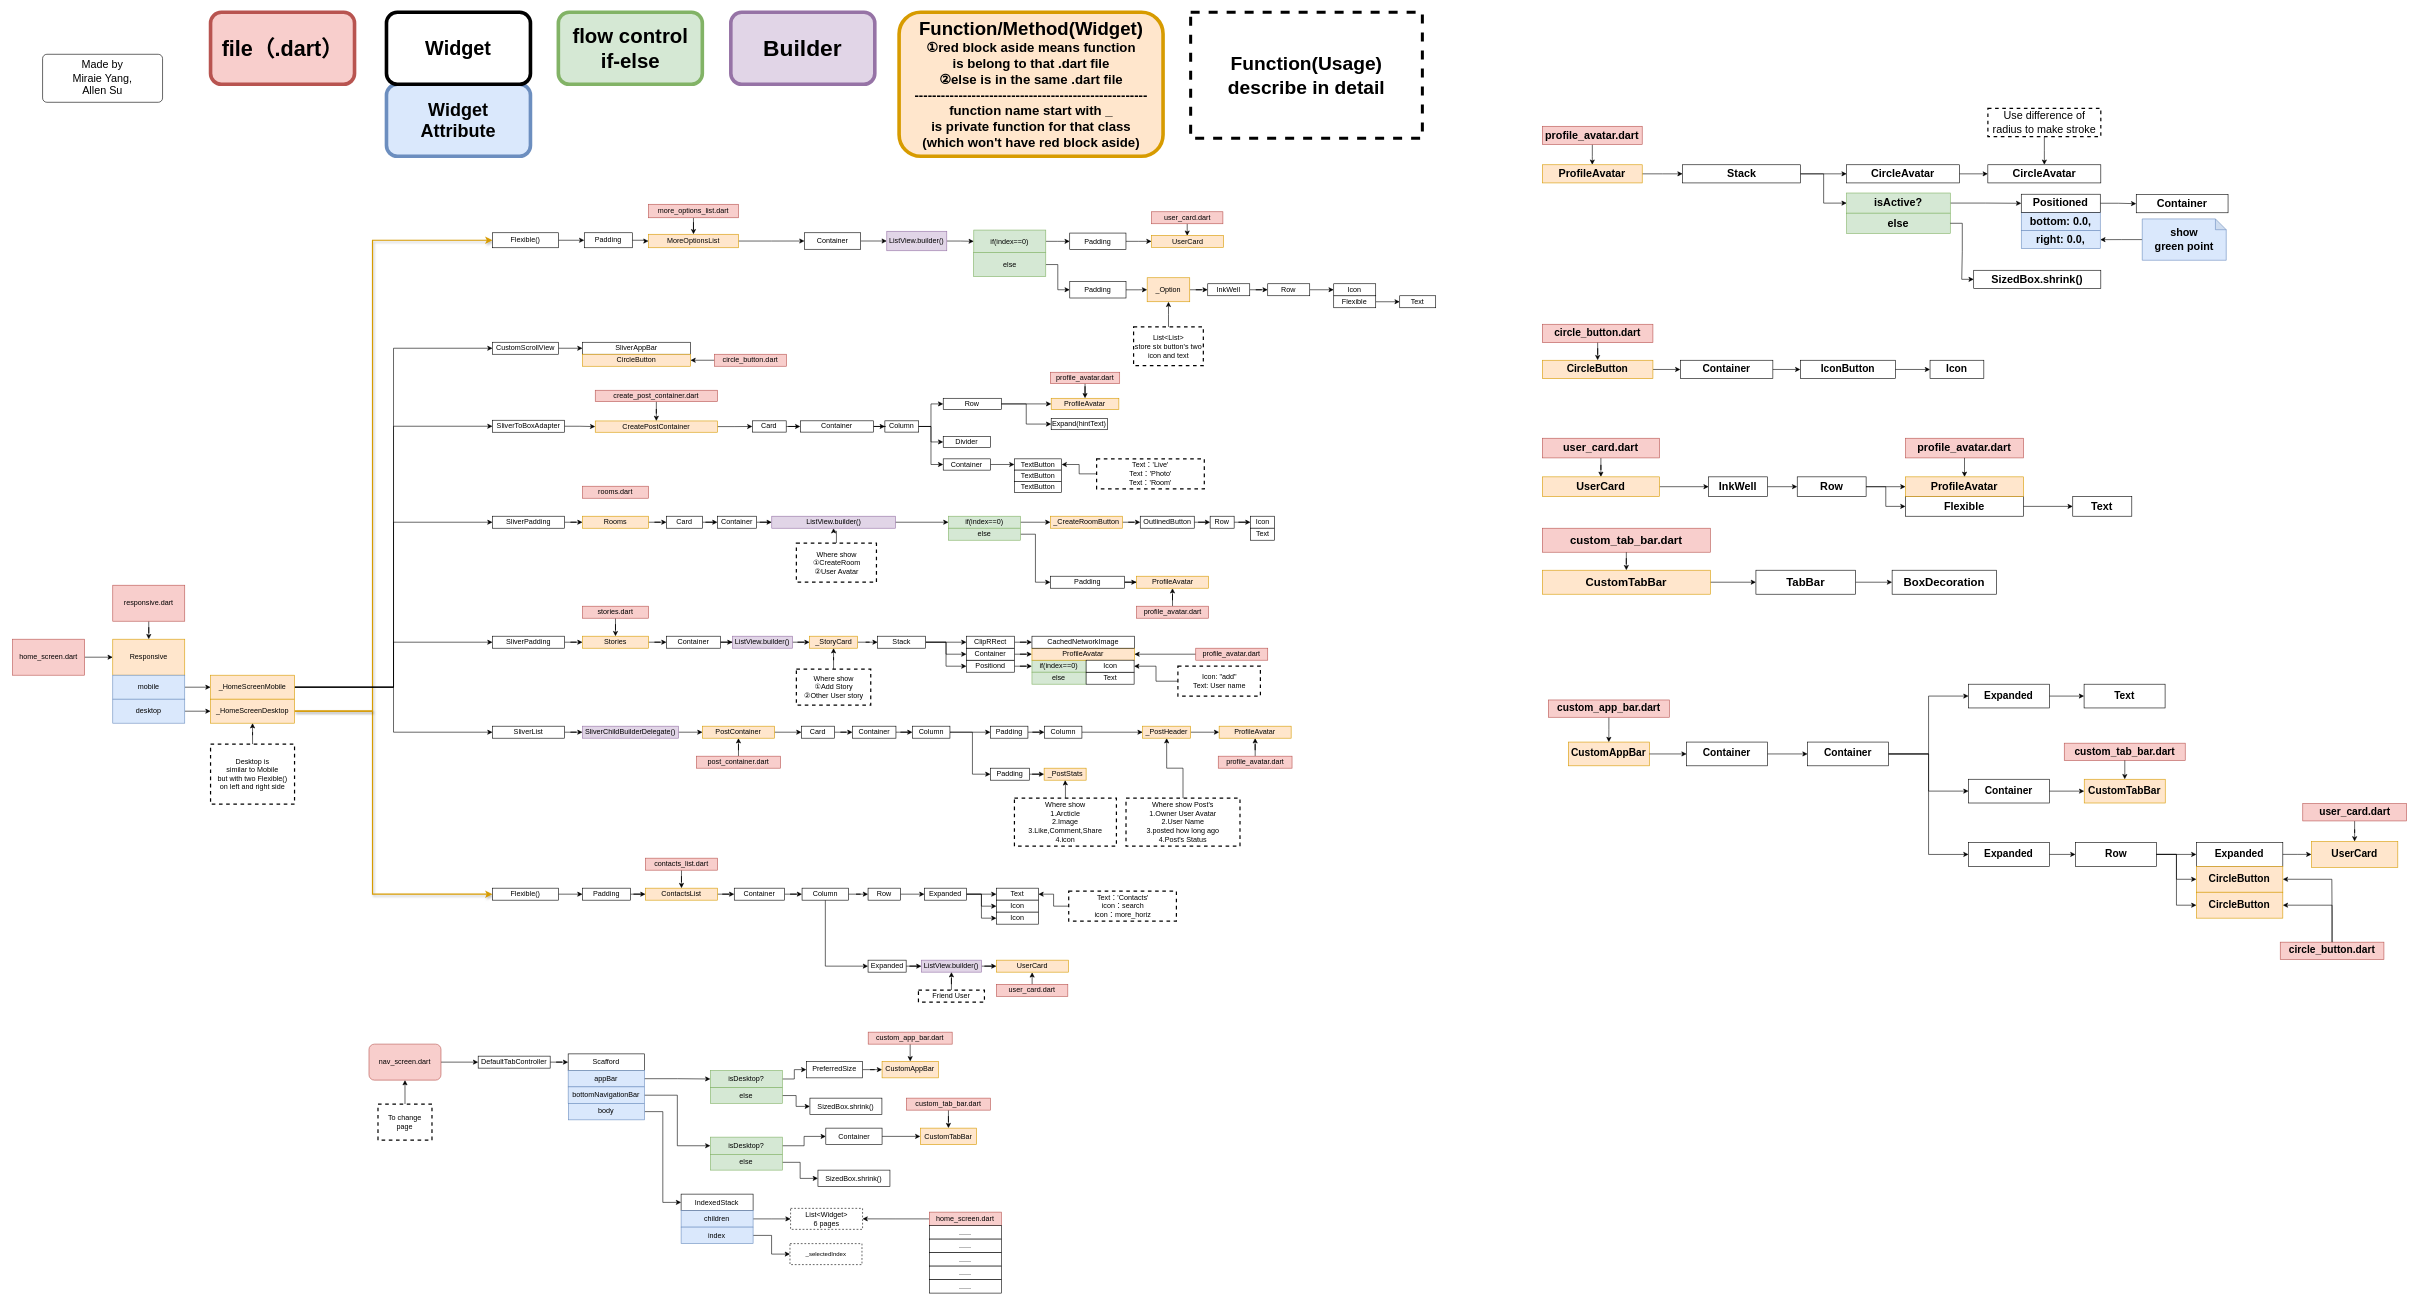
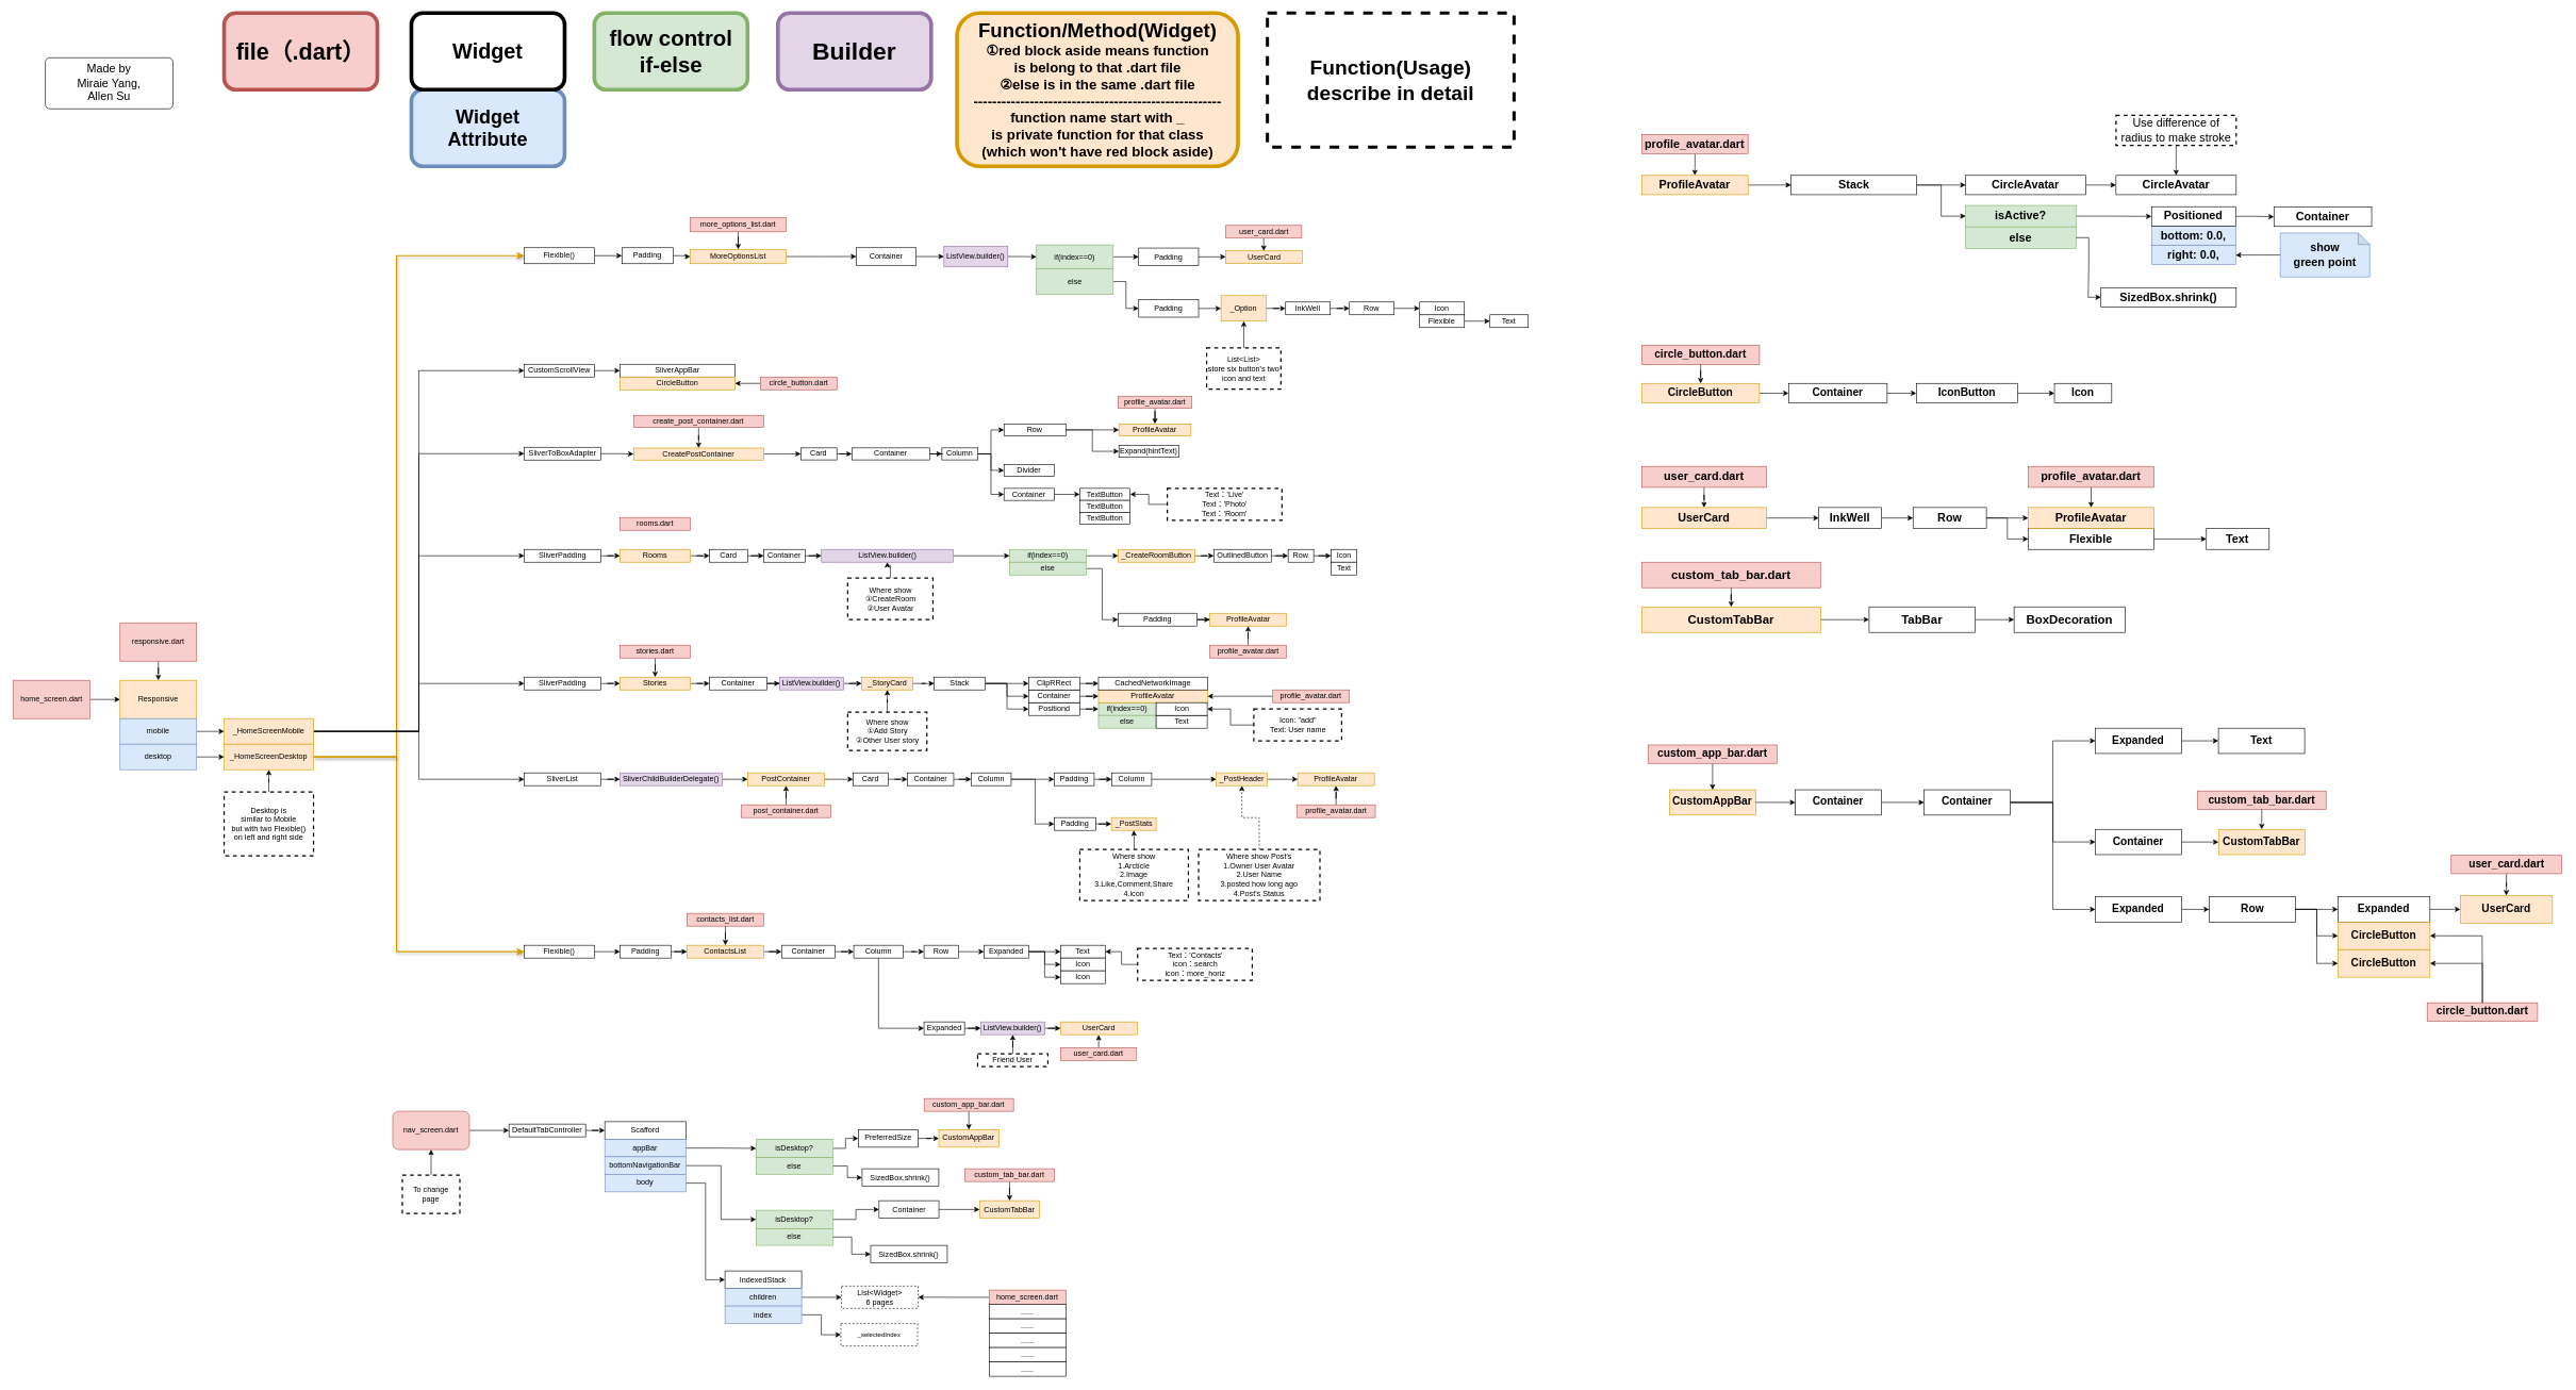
- <mxCell id="67" style="edgeStyle=orthogonalEdgeStyle;rounded=0;orthogonalLoop=1;jettySize=auto;html=1;entryX=0.5;entryY=1;entryDx=0;entryDy=0;fontSize=25;" parent="1" source="68" target="72" edge="1"><mxGeometry relative="1" as="geometry" /></mxCell>
+ <mxCell id="67" style="edgeStyle=orthogonalEdgeStyle;rounded=0;orthogonalLoop=1;jettySize=auto;html=1;entryX=0.5;entryY=1;entryDx=0;entryDy=0;fontSize=25;dashed=1;" parent="1" source="68" target="72" edge="1"><mxGeometry relative="1" as="geometry" /></mxCell>
